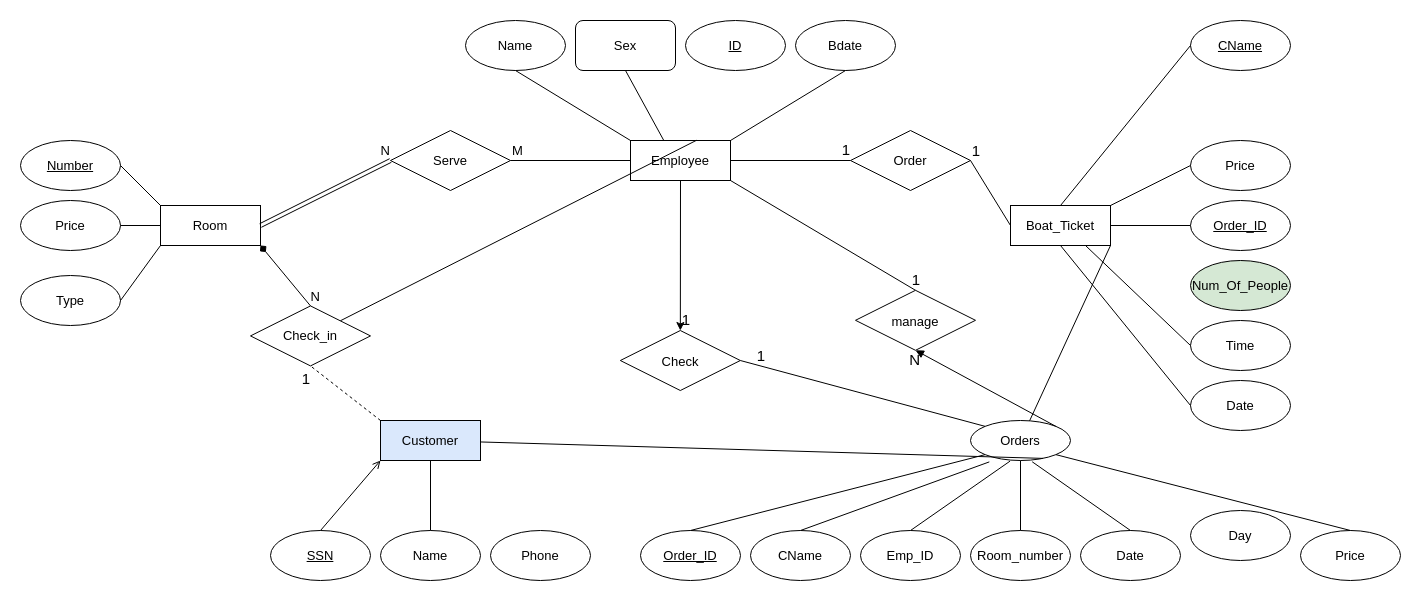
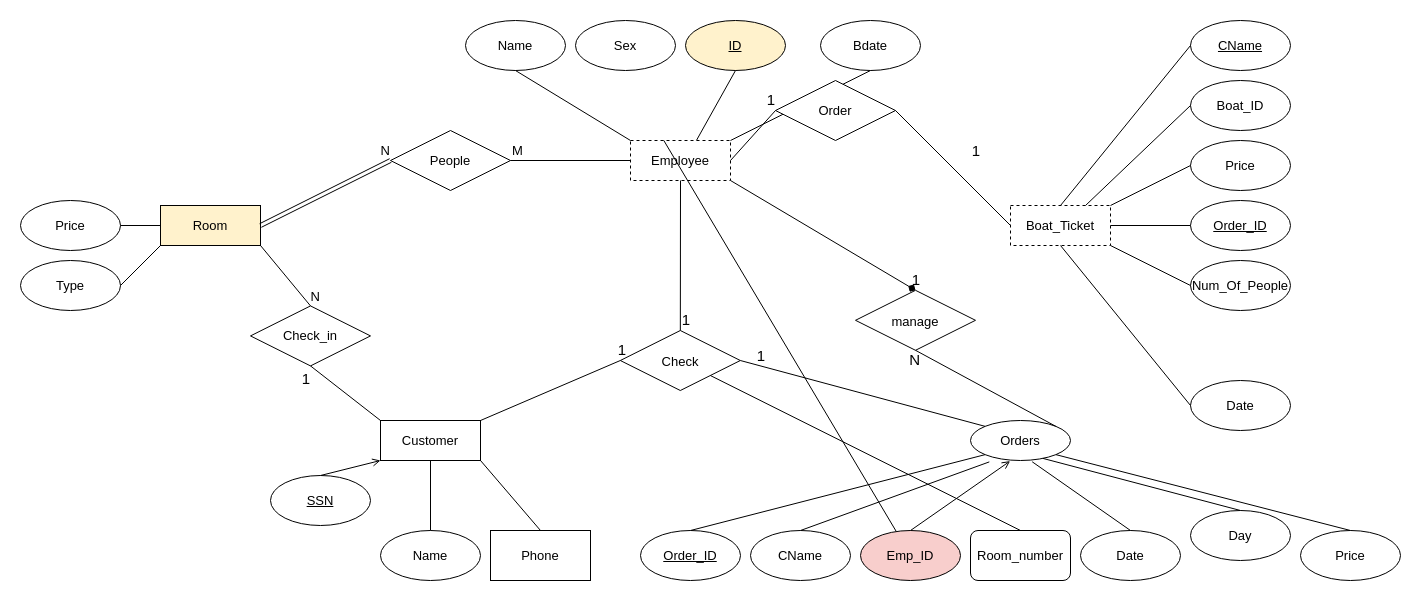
- <mxCell id="11" value="Sex" style="whiteSpace=wrap;html=1;align=center;fontSize=13;rounded=1;" parent="1" vertex="1"><mxGeometry x="575" y="20" width="100" height="50" as="geometry" /></mxCell>
+ <mxCell id="11" value="Sex" style="ellipse;whiteSpace=wrap;html=1;align=center;fontSize=13;" parent="1" vertex="1"><mxGeometry x="575" y="20" width="100" height="50" as="geometry" /></mxCell>
- <mxCell id="12" value="&lt;u style=&quot;font-size: 13px;&quot;&gt;ID&lt;/u&gt;" style="ellipse;whiteSpace=wrap;html=1;align=center;fontSize=13;" parent="1" vertex="1"><mxGeometry x="685" y="20" width="100" height="50" as="geometry" /></mxCell>
+ <mxCell id="12" value="&lt;u style=&quot;font-size: 13px;&quot;&gt;ID&lt;/u&gt;" style="ellipse;whiteSpace=wrap;html=1;align=center;fontSize=13;fillColor=#fff2cc;" parent="1" vertex="1"><mxGeometry x="685" y="20" width="100" height="50" as="geometry" /></mxCell>
- <mxCell id="13" value="Bdate" style="ellipse;whiteSpace=wrap;html=1;align=center;fontSize=13;" parent="1" vertex="1"><mxGeometry x="795" y="20" width="100" height="50" as="geometry" /></mxCell>
+ <mxCell id="13" value="Bdate" style="ellipse;whiteSpace=wrap;html=1;align=center;fontSize=13;" parent="1" vertex="1"><mxGeometry x="820" y="20" width="100" height="50" as="geometry" /></mxCell>
- <mxCell id="28" value="" style="endArrow=none;html=1;rounded=0;entryX=0.5;entryY=1;entryDx=0;entryDy=0;exitX=0.332;exitY=-0.005;exitDx=0;exitDy=0;exitPerimeter=0;fontSize=13;" parent="1" source="6" target="11" edge="1"><mxGeometry width="50" height="50" relative="1" as="geometry"><mxPoint x="480" y="180" as="sourcePoint" /><mxPoint x="530" y="130" as="targetPoint" /></mxGeometry></mxCell>
+ <mxCell id="28" value="" style="endArrow=none;html=1;rounded=0;exitX=0.332;exitY=-0.005;exitDx=0;exitDy=0;exitPerimeter=0;fontSize=13;" parent="1" source="6" target="20" edge="1"><mxGeometry width="50" height="50" relative="1" as="geometry"><mxPoint x="480" y="180" as="sourcePoint" /><mxPoint x="530" y="130" as="targetPoint" /></mxGeometry></mxCell>
+ <mxCell id="25" value="Boat_ID" style="ellipse;whiteSpace=wrap;html=1;align=center;fontSize=13;" parent="1" vertex="1"><mxGeometry x="1190" y="80" width="100" height="50" as="geometry" /></mxCell>
+ <mxCell id="41" value="" style="endArrow=none;html=1;rounded=0;entryX=0;entryY=0.5;entryDx=0;entryDy=0;exitX=0.75;exitY=0;exitDx=0;exitDy=0;fontSize=13;" parent="1" source="4" target="25" edge="1"><mxGeometry width="50" height="50" relative="1" as="geometry"><mxPoint x="920" y="120" as="sourcePoint" /><mxPoint x="970" y="70" as="targetPoint" /></mxGeometry></mxCell>
- <mxCell id="68" value="Serve" style="shape=rhombus;perimeter=rhombusPerimeter;whiteSpace=wrap;html=1;align=center;fontSize=13;" parent="1" vertex="1"><mxGeometry x="390" y="130" width="120" height="60" as="geometry" /></mxCell>
+ <mxCell id="68" value="People" style="shape=rhombus;perimeter=rhombusPerimeter;whiteSpace=wrap;html=1;align=center;fontSize=13;" parent="1" vertex="1"><mxGeometry x="390" y="130" width="120" height="60" as="geometry" /></mxCell>
- <mxCell id="6" value="Employee" style="whiteSpace=wrap;html=1;align=center;fontSize=13;" parent="1" vertex="1"><mxGeometry x="630" y="140" width="100" height="40" as="geometry" /></mxCell>
+ <mxCell id="6" value="Employee" style="whiteSpace=wrap;html=1;align=center;fontSize=13;dashed=1;" parent="1" vertex="1"><mxGeometry x="630" y="140" width="100" height="40" as="geometry" /></mxCell>
- <mxCell id="51" value="Order" style="shape=rhombus;perimeter=rhombusPerimeter;whiteSpace=wrap;html=1;align=center;fontSize=13;" parent="1" vertex="1"><mxGeometry x="850" y="130" width="120" height="60" as="geometry" /></mxCell>
+ <mxCell id="51" value="Order" style="shape=rhombus;perimeter=rhombusPerimeter;whiteSpace=wrap;html=1;align=center;fontSize=13;" parent="1" vertex="1"><mxGeometry x="775" y="80" width="120" height="60" as="geometry" /></mxCell>
- <mxCell id="16" value="&lt;u style=&quot;font-size: 13px;&quot;&gt;Number&lt;/u&gt;" style="ellipse;whiteSpace=wrap;html=1;align=center;fontSize=13;" parent="1" vertex="1"><mxGeometry x="20" y="140" width="100" height="50" as="geometry" /></mxCell>
- <mxCell id="46" value="" style="endArrow=none;html=1;rounded=0;exitX=0;exitY=0;exitDx=0;exitDy=0;entryX=1;entryY=0.5;entryDx=0;entryDy=0;fontSize=13;" parent="1" source="5" target="16" edge="1"><mxGeometry width="50" height="50" relative="1" as="geometry"><mxPoint x="190" y="175" as="sourcePoint" /><mxPoint x="160" y="105" as="targetPoint" /></mxGeometry></mxCell>
- <mxCell id="5" value="Room" style="whiteSpace=wrap;html=1;align=center;fontSize=13;" parent="1" vertex="1"><mxGeometry x="160" y="205" width="100" height="40" as="geometry" /></mxCell>
+ <mxCell id="5" value="Room" style="whiteSpace=wrap;html=1;align=center;fontSize=13;fillColor=#fff2cc;" parent="1" vertex="1"><mxGeometry x="160" y="205" width="100" height="40" as="geometry" /></mxCell>
- <mxCell id="4" value="Boat_Ticket" style="whiteSpace=wrap;html=1;align=center;fontSize=13;" parent="1" vertex="1"><mxGeometry x="1010" y="205" width="100" height="40" as="geometry" /></mxCell>
+ <mxCell id="4" value="Boat_Ticket" style="whiteSpace=wrap;html=1;align=center;fontSize=13;dashed=1;" parent="1" vertex="1"><mxGeometry x="1010" y="205" width="100" height="40" as="geometry" /></mxCell>
- <mxCell id="31" value="" style="endArrow=none;html=1;rounded=0;exitX=0.66;exitY=-0.005;exitDx=0;exitDy=0;exitPerimeter=0;fontSize=13;" parent="1" source="6" target="69" edge="1"><mxGeometry width="50" height="50" relative="1" as="geometry"><mxPoint x="700" y="160" as="sourcePoint" /><mxPoint x="700" y="90" as="targetPoint" /></mxGeometry></mxCell>
+ <mxCell id="31" value="" style="endArrow=none;html=1;rounded=0;entryX=0.5;entryY=1;entryDx=0;entryDy=0;exitX=0.66;exitY=-0.005;exitDx=0;exitDy=0;exitPerimeter=0;fontSize=13;" parent="1" source="6" target="12" edge="1"><mxGeometry width="50" height="50" relative="1" as="geometry"><mxPoint x="700" y="160" as="sourcePoint" /><mxPoint x="700" y="90" as="targetPoint" /></mxGeometry></mxCell>
- <mxCell id="70" value="" style="endArrow=diamond;html=1;rounded=0;fontSize=13;entryX=1;entryY=1;entryDx=0;entryDy=0;exitX=0.5;exitY=0;exitDx=0;exitDy=0;" parent="1" source="69" target="5" edge="1"><mxGeometry relative="1" as="geometry"><mxPoint x="270" y="289.8" as="sourcePoint" /><mxPoint x="220" y="179.8" as="targetPoint" /></mxGeometry></mxCell>
+ <mxCell id="70" value="" style="endArrow=none;html=1;rounded=0;fontSize=13;entryX=1;entryY=1;entryDx=0;entryDy=0;exitX=0.5;exitY=0;exitDx=0;exitDy=0;" parent="1" source="69" target="5" edge="1"><mxGeometry relative="1" as="geometry"><mxPoint x="270" y="289.8" as="sourcePoint" /><mxPoint x="220" y="179.8" as="targetPoint" /></mxGeometry></mxCell>
- <mxCell id="26" value="Num_Of_People" style="ellipse;whiteSpace=wrap;html=1;align=center;fontSize=13;fillColor=#d5e8d4;" parent="1" vertex="1"><mxGeometry x="1190" y="260" width="100" height="50" as="geometry" /></mxCell>
+ <mxCell id="26" value="Num_Of_People" style="ellipse;whiteSpace=wrap;html=1;align=center;fontSize=13;" parent="1" vertex="1"><mxGeometry x="1190" y="260" width="100" height="50" as="geometry" /></mxCell>
- <mxCell id="57" value="" style="endArrow=none;html=1;rounded=0;fontSize=15;exitX=1;exitY=1;exitDx=0;exitDy=0;entryX=0.5;entryY=0;entryDx=0;entryDy=0;" parent="1" source="6" target="56" edge="1"><mxGeometry relative="1" as="geometry"><mxPoint x="510" y="330" as="sourcePoint" /><mxPoint x="670" y="330" as="targetPoint" /></mxGeometry></mxCell>
+ <mxCell id="57" value="" style="endArrow=diamond;html=1;rounded=0;fontSize=15;exitX=1;exitY=1;exitDx=0;exitDy=0;entryX=0.5;entryY=0;entryDx=0;entryDy=0;" parent="1" source="6" target="56" edge="1"><mxGeometry relative="1" as="geometry"><mxPoint x="510" y="330" as="sourcePoint" /><mxPoint x="670" y="330" as="targetPoint" /></mxGeometry></mxCell>
- <mxCell id="43" value="" style="endArrow=none;html=1;rounded=0;exitX=0.75;exitY=1;exitDx=0;exitDy=0;entryX=0;entryY=0.5;entryDx=0;entryDy=0;fontSize=13;" parent="1" source="4" target="23" edge="1"><mxGeometry width="50" height="50" relative="1" as="geometry"><mxPoint x="960" y="160" as="sourcePoint" /><mxPoint x="1010" y="110" as="targetPoint" /><Array as="points" /></mxGeometry></mxCell>
- <mxCell id="14" value="Type" style="ellipse;whiteSpace=wrap;html=1;align=center;fontSize=13;" parent="1" vertex="1"><mxGeometry x="20" y="275" width="100" height="50" as="geometry" /></mxCell>
+ <mxCell id="14" value="Type" style="ellipse;whiteSpace=wrap;html=1;align=center;fontSize=13;" parent="1" vertex="1"><mxGeometry x="20" y="260" width="100" height="50" as="geometry" /></mxCell>
- <mxCell id="62" value="" style="endArrow=classic;html=1;rounded=0;fontSize=15;exitX=0.5;exitY=1;exitDx=0;exitDy=0;entryX=0.5;entryY=0;entryDx=0;entryDy=0;" parent="1" source="6" target="61" edge="1"><mxGeometry relative="1" as="geometry"><mxPoint x="740" y="190" as="sourcePoint" /><mxPoint x="920" y="280" as="targetPoint" /></mxGeometry></mxCell>
+ <mxCell id="62" value="" style="endArrow=none;html=1;rounded=0;fontSize=15;exitX=0.5;exitY=1;exitDx=0;exitDy=0;entryX=0.5;entryY=0;entryDx=0;entryDy=0;" parent="1" source="6" target="61" edge="1"><mxGeometry relative="1" as="geometry"><mxPoint x="740" y="190" as="sourcePoint" /><mxPoint x="920" y="280" as="targetPoint" /></mxGeometry></mxCell>
- <mxCell id="45" value="" style="endArrow=none;html=1;rounded=0;exitX=1;exitY=1;exitDx=0;exitDy=0;fontSize=13;" parent="1" source="4" target="3" edge="1"><mxGeometry width="50" height="50" relative="1" as="geometry"><mxPoint x="1150" y="245" as="sourcePoint" /><mxPoint x="1190" y="285" as="targetPoint" /></mxGeometry></mxCell>
+ <mxCell id="45" value="" style="endArrow=none;html=1;rounded=0;entryX=0;entryY=0.5;entryDx=0;entryDy=0;exitX=1;exitY=1;exitDx=0;exitDy=0;fontSize=13;" parent="1" source="4" target="26" edge="1"><mxGeometry width="50" height="50" relative="1" as="geometry"><mxPoint x="1150" y="245" as="sourcePoint" /><mxPoint x="1190" y="285" as="targetPoint" /></mxGeometry></mxCell>
- <mxCell id="23" value="Time" style="ellipse;whiteSpace=wrap;html=1;align=center;fontSize=13;" parent="1" vertex="1"><mxGeometry x="1190" y="320" width="100" height="50" as="geometry" /></mxCell>
- <mxCell id="59" value="" style="endArrow=block;html=1;rounded=0;fontSize=15;entryX=0.5;entryY=1;entryDx=0;entryDy=0;exitX=1;exitY=0;exitDx=0;exitDy=0;" parent="1" source="3" target="56" edge="1"><mxGeometry relative="1" as="geometry"><mxPoint x="510" y="330" as="sourcePoint" /><mxPoint x="670" y="330" as="targetPoint" /></mxGeometry></mxCell>
+ <mxCell id="59" value="" style="endArrow=none;html=1;rounded=0;fontSize=15;entryX=0.5;entryY=1;entryDx=0;entryDy=0;exitX=1;exitY=0;exitDx=0;exitDy=0;" parent="1" source="3" target="56" edge="1"><mxGeometry relative="1" as="geometry"><mxPoint x="510" y="330" as="sourcePoint" /><mxPoint x="670" y="330" as="targetPoint" /></mxGeometry></mxCell>
+ <mxCell id="66" value="" style="endArrow=none;html=1;rounded=0;fontSize=15;exitX=0;exitY=0.5;exitDx=0;exitDy=0;entryX=1;entryY=0;entryDx=0;entryDy=0;" parent="1" source="61" target="2" edge="1"><mxGeometry relative="1" as="geometry"><mxPoint x="560" y="320" as="sourcePoint" /><mxPoint x="560" y="410" as="targetPoint" /></mxGeometry></mxCell>
+ <mxCell id="67" value="1" style="resizable=0;html=1;align=right;verticalAlign=bottom;fontSize=15;" parent="66" connectable="0" vertex="1"><mxGeometry x="1" relative="1" as="geometry"><mxPoint x="146" y="-60" as="offset" /></mxGeometry></mxCell>
- <mxCell id="72" value="" style="endArrow=none;html=1;rounded=0;fontSize=15;exitX=0;exitY=0;exitDx=0;exitDy=0;entryX=0.5;entryY=1;entryDx=0;entryDy=0;dashed=1;" parent="1" source="2" target="69" edge="1"><mxGeometry relative="1" as="geometry"><mxPoint x="640" y="170" as="sourcePoint" /><mxPoint x="520" y="170" as="targetPoint" /></mxGeometry></mxCell>
+ <mxCell id="72" value="" style="endArrow=none;html=1;rounded=0;fontSize=15;exitX=0;exitY=0;exitDx=0;exitDy=0;entryX=0.5;entryY=1;entryDx=0;entryDy=0;" parent="1" source="2" target="69" edge="1"><mxGeometry relative="1" as="geometry"><mxPoint x="640" y="170" as="sourcePoint" /><mxPoint x="520" y="170" as="targetPoint" /></mxGeometry></mxCell>
- <mxCell id="2" value="Customer" style="whiteSpace=wrap;html=1;align=center;fontSize=13;fillColor=#dae8fc;" parent="1" vertex="1"><mxGeometry x="380" y="420" width="100" height="40" as="geometry" /></mxCell>
+ <mxCell id="2" value="Customer" style="whiteSpace=wrap;html=1;align=center;fontSize=13;" parent="1" vertex="1"><mxGeometry x="380" y="420" width="100" height="40" as="geometry" /></mxCell>
- <mxCell id="40" value="" style="endArrow=none;html=1;rounded=0;exitX=0.75;exitY=1;exitDx=0;exitDy=0;fontSize=13;" parent="1" source="3" target="2" edge="1"><mxGeometry width="50" height="50" relative="1" as="geometry"><mxPoint x="1065" y="450" as="sourcePoint" /><mxPoint x="1235" y="410" as="targetPoint" /></mxGeometry></mxCell>
+ <mxCell id="40" value="" style="endArrow=none;html=1;rounded=0;entryX=0.5;entryY=0;entryDx=0;entryDy=0;exitX=0.75;exitY=1;exitDx=0;exitDy=0;fontSize=13;" parent="1" source="3" target="17" edge="1"><mxGeometry width="50" height="50" relative="1" as="geometry"><mxPoint x="1065" y="450" as="sourcePoint" /><mxPoint x="1235" y="410" as="targetPoint" /></mxGeometry></mxCell>
- <mxCell id="36" value="" style="endArrow=none;html=1;rounded=0;entryX=0.396;entryY=1.015;entryDx=0;entryDy=0;exitX=0.5;exitY=0;exitDx=0;exitDy=0;entryPerimeter=0;fontSize=13;" parent="1" source="20" target="3" edge="1"><mxGeometry width="50" height="50" relative="1" as="geometry"><mxPoint x="945" y="500" as="sourcePoint" /><mxPoint x="945" y="460" as="targetPoint" /></mxGeometry></mxCell>
+ <mxCell id="36" value="" style="endArrow=open;html=1;rounded=0;entryX=0.396;entryY=1.015;entryDx=0;entryDy=0;exitX=0.5;exitY=0;exitDx=0;exitDy=0;entryPerimeter=0;fontSize=13;" parent="1" source="20" target="3" edge="1"><mxGeometry width="50" height="50" relative="1" as="geometry"><mxPoint x="945" y="500" as="sourcePoint" /><mxPoint x="945" y="460" as="targetPoint" /></mxGeometry></mxCell>
+ <mxCell id="34" value="" style="endArrow=none;html=1;rounded=0;entryX=1;entryY=1;entryDx=0;entryDy=0;exitX=0.5;exitY=0;exitDx=0;exitDy=0;fontSize=13;" parent="1" source="9" target="2" edge="1"><mxGeometry width="50" height="50" relative="1" as="geometry"><mxPoint x="475" y="510" as="sourcePoint" /><mxPoint x="560" y="440" as="targetPoint" /></mxGeometry></mxCell>
- <mxCell id="39" value="" style="endArrow=none;html=1;rounded=0;entryX=0.5;entryY=1;entryDx=0;entryDy=0;exitX=0.5;exitY=0;exitDx=0;exitDy=0;fontSize=13;" parent="1" source="19" target="3" edge="1"><mxGeometry width="50" height="50" relative="1" as="geometry"><mxPoint x="970" y="500" as="sourcePoint" /><mxPoint x="1055" y="460" as="targetPoint" /></mxGeometry></mxCell>
+ <mxCell id="39" value="" style="endArrow=none;html=1;rounded=0;exitX=0.5;exitY=0;exitDx=0;exitDy=0;fontSize=13;" parent="1" source="19" target="61" edge="1"><mxGeometry width="50" height="50" relative="1" as="geometry"><mxPoint x="970" y="500" as="sourcePoint" /><mxPoint x="1055" y="460" as="targetPoint" /></mxGeometry></mxCell>
- <mxCell id="8" value="&lt;u style=&quot;font-size: 13px;&quot;&gt;SSN&lt;/u&gt;" style="ellipse;whiteSpace=wrap;html=1;align=center;fontSize=13;" parent="1" vertex="1"><mxGeometry x="270" y="530" width="100" height="50" as="geometry" /></mxCell>
+ <mxCell id="8" value="&lt;u style=&quot;font-size: 13px;&quot;&gt;SSN&lt;/u&gt;" style="ellipse;whiteSpace=wrap;html=1;align=center;fontSize=13;" parent="1" vertex="1"><mxGeometry x="270" y="475" width="100" height="50" as="geometry" /></mxCell>
- <mxCell id="9" value="Phone" style="ellipse;whiteSpace=wrap;html=1;align=center;fontSize=13;" parent="1" vertex="1"><mxGeometry x="490" y="530" width="100" height="50" as="geometry" /></mxCell>
+ <mxCell id="9" value="Phone" style="whiteSpace=wrap;html=1;align=center;fontSize=13;rounded=0;" parent="1" vertex="1"><mxGeometry x="490" y="530" width="100" height="50" as="geometry" /></mxCell>
- <mxCell id="20" value="Emp_ID" style="ellipse;whiteSpace=wrap;html=1;align=center;fontSize=13;" parent="1" vertex="1"><mxGeometry x="860" y="530" width="100" height="50" as="geometry" /></mxCell>
+ <mxCell id="20" value="Emp_ID" style="ellipse;whiteSpace=wrap;html=1;align=center;fontSize=13;fillColor=#f8cecc;" parent="1" vertex="1"><mxGeometry x="860" y="530" width="100" height="50" as="geometry" /></mxCell>
- <mxCell id="19" value="Room_number" style="ellipse;whiteSpace=wrap;html=1;align=center;fontSize=13;" parent="1" vertex="1"><mxGeometry x="970" y="530" width="100" height="50" as="geometry" /></mxCell>
+ <mxCell id="19" value="Room_number" style="whiteSpace=wrap;html=1;align=center;fontSize=13;rounded=1;" parent="1" vertex="1"><mxGeometry x="970" y="530" width="100" height="50" as="geometry" /></mxCell>
